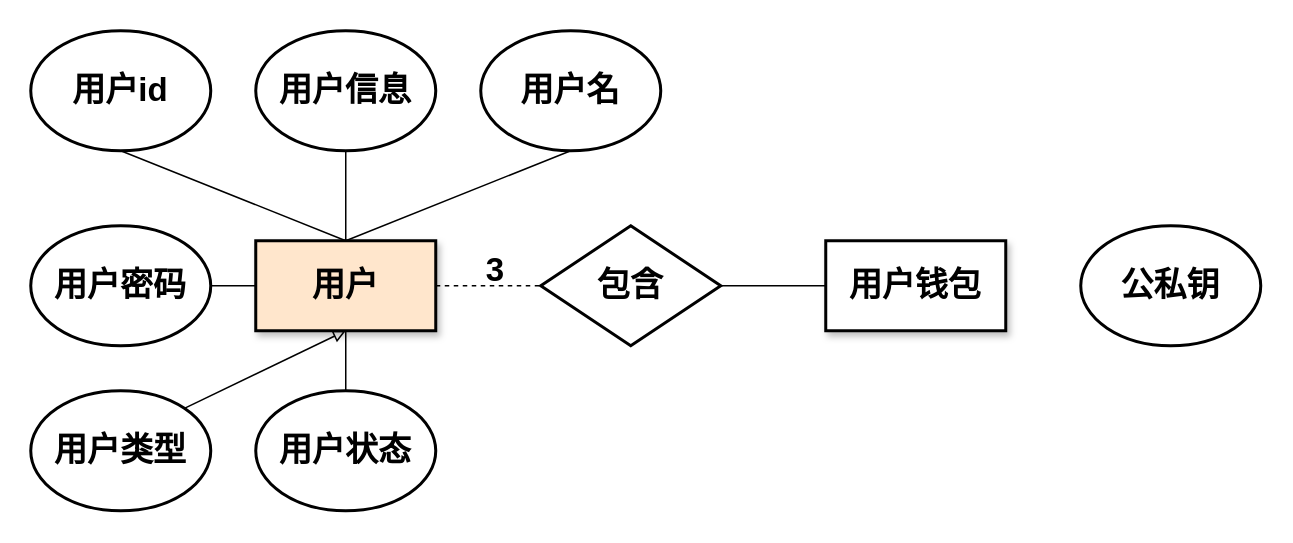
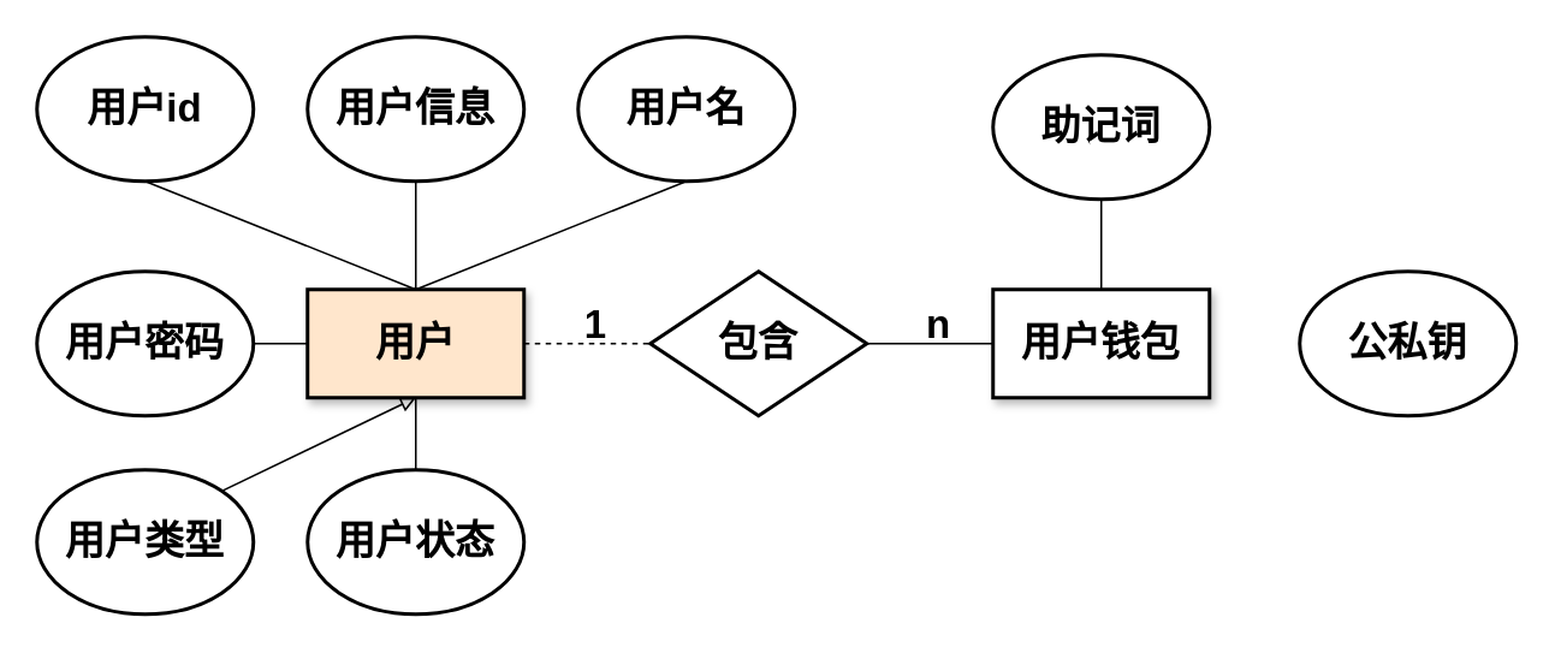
+ <mxCell id="20" value="&lt;span style=&quot;font-size: 22px&quot;&gt;&lt;b&gt;助记词&lt;/b&gt;&lt;/span&gt;" style="ellipse;whiteSpace=wrap;html=1;strokeWidth=2;" vertex="1" parent="1"><mxGeometry x="550" y="30" width="120" height="80" as="geometry" /></mxCell>
+ <mxCell id="18" style="edgeStyle=none;rounded=0;orthogonalLoop=1;jettySize=auto;html=1;exitX=0.5;exitY=0;exitDx=0;exitDy=0;entryX=0.5;entryY=1;entryDx=0;entryDy=0;endArrow=none;endFill=0;" edge="1" parent="1" source="19" target="20"><mxGeometry relative="1" as="geometry" /></mxCell>
- <mxCell id="22" value="&lt;font style=&quot;font-size: 22px&quot;&gt;&lt;b&gt;3&lt;/b&gt;&lt;/font&gt;" style="text;html=1;strokeColor=none;fillColor=none;align=center;verticalAlign=middle;whiteSpace=wrap;rounded=0;" vertex="1" parent="1"><mxGeometry x="310" y="170" width="40" height="20" as="geometry" /></mxCell>
+ <mxCell id="22" value="&lt;font style=&quot;font-size: 22px&quot;&gt;&lt;b&gt;1&lt;/b&gt;&lt;/font&gt;" style="text;html=1;strokeColor=none;fillColor=none;align=center;verticalAlign=middle;whiteSpace=wrap;rounded=0;" vertex="1" parent="1"><mxGeometry x="310" y="170" width="40" height="20" as="geometry" /></mxCell>
+ <mxCell id="23" value="&lt;font style=&quot;font-size: 22px&quot;&gt;&lt;b&gt;n&lt;/b&gt;&lt;/font&gt;" style="text;html=1;strokeColor=none;fillColor=none;align=center;verticalAlign=middle;whiteSpace=wrap;rounded=0;" vertex="1" parent="1"><mxGeometry x="500" y="170" width="40" height="20" as="geometry" /></mxCell>
